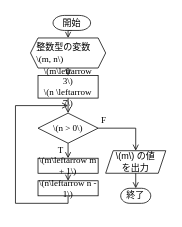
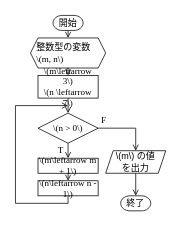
- <mxCell id="3" value="開始" style="strokeWidth=1;html=1;shape=mxgraph.flowchart.terminator;whiteSpace=wrap;fontFamily=Lucida Console;fontSize=12;" parent="1" vertex="1"><mxGeometry x="70" y="20" width="50" height="20" as="geometry" /></mxCell>
+ <mxCell id="3" value="開始" style="strokeWidth=1;html=1;shape=mxgraph.flowchart.terminator;whiteSpace=wrap;fontFamily=Lucida Console;fontSize=12;" parent="1" vertex="1"><mxGeometry x="70" y="20" width="40" height="20" as="geometry" /></mxCell>
- <mxCell id="14" value="終了" style="strokeWidth=1;html=1;shape=mxgraph.flowchart.terminator;whiteSpace=wrap;fontFamily=Lucida Console;fontSize=12;" parent="1" vertex="1"><mxGeometry x="160" y="250" width="40" height="20" as="geometry" /></mxCell>
+ <mxCell id="14" value="終了" style="strokeWidth=1;html=1;shape=mxgraph.flowchart.terminator;whiteSpace=wrap;fontFamily=Lucida Console;fontSize=12;" parent="1" vertex="1"><mxGeometry x="160" y="260" width="40" height="20" as="geometry" /></mxCell>
